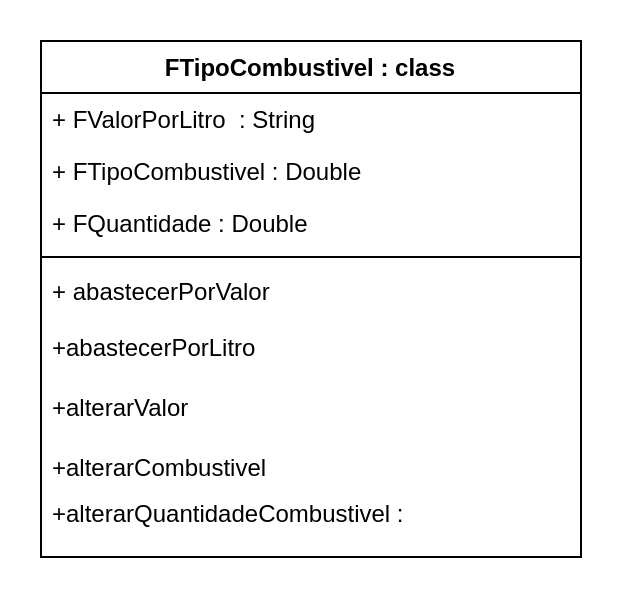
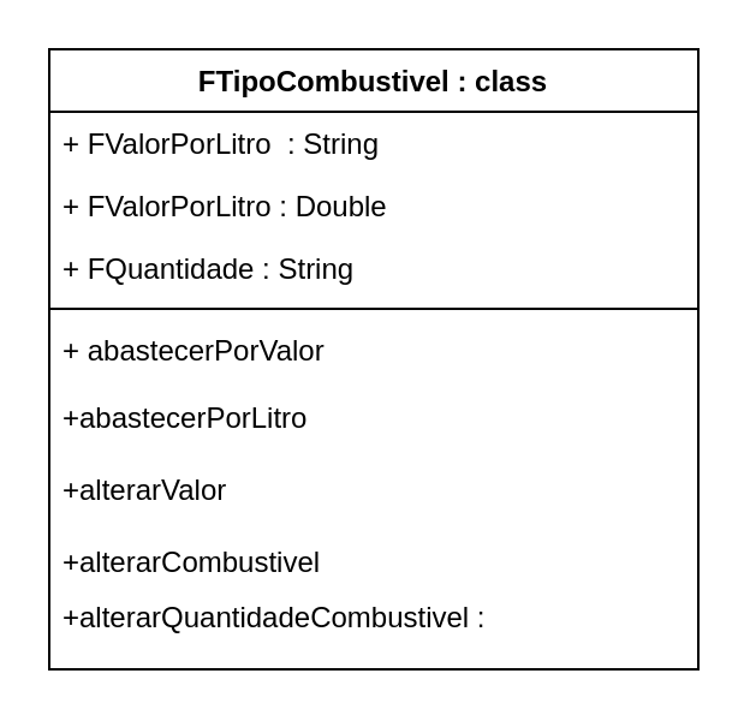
- <mxCell id="4" value="+ FTipoCombustivel : Double" style="text;strokeColor=none;fillColor=none;align=left;verticalAlign=top;spacingLeft=4;spacingRight=4;overflow=hidden;rotatable=0;points=[[0,0.5],[1,0.5]];portConstraint=eastwest;" vertex="1" parent="2"><mxGeometry y="52" width="270" height="26" as="geometry" /></mxCell>
+ <mxCell id="4" value="+ FValorPorLitro : Double" style="text;strokeColor=none;fillColor=none;align=left;verticalAlign=top;spacingLeft=4;spacingRight=4;overflow=hidden;rotatable=0;points=[[0,0.5],[1,0.5]];portConstraint=eastwest;" vertex="1" parent="2"><mxGeometry y="52" width="270" height="26" as="geometry" /></mxCell>
- <mxCell id="5" value="+ FQuantidade : Double" style="text;strokeColor=none;fillColor=none;align=left;verticalAlign=top;spacingLeft=4;spacingRight=4;overflow=hidden;rotatable=0;points=[[0,0.5],[1,0.5]];portConstraint=eastwest;" vertex="1" parent="2"><mxGeometry y="78" width="270" height="26" as="geometry" /></mxCell>
+ <mxCell id="5" value="+ FQuantidade : String" style="text;strokeColor=none;fillColor=none;align=left;verticalAlign=top;spacingLeft=4;spacingRight=4;overflow=hidden;rotatable=0;points=[[0,0.5],[1,0.5]];portConstraint=eastwest;" vertex="1" parent="2"><mxGeometry y="78" width="270" height="26" as="geometry" /></mxCell>
